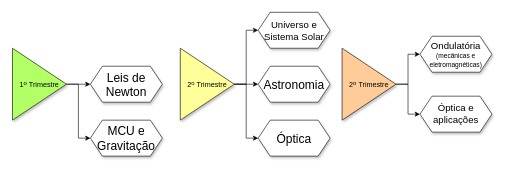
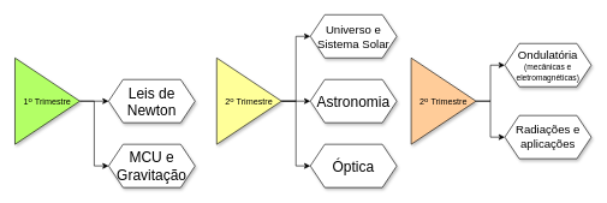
- <mxCell id="18" value="&lt;font style=&quot;font-size: 16px&quot;&gt;Óptica e aplicações&lt;/font&gt;" style="shape=hexagon;perimeter=hexagonPerimeter2;whiteSpace=wrap;html=1;fixedSize=1;shadow=1;" vertex="1" parent="1"><mxGeometry x="700" y="160" width="120" height="60" as="geometry" /></mxCell>
+ <mxCell id="18" value="&lt;font style=&quot;font-size: 16px&quot;&gt;Radiações e aplicações&lt;/font&gt;" style="shape=hexagon;perimeter=hexagonPerimeter2;whiteSpace=wrap;html=1;fixedSize=1;shadow=1;" vertex="1" parent="1"><mxGeometry x="700" y="160" width="120" height="60" as="geometry" /></mxCell>
